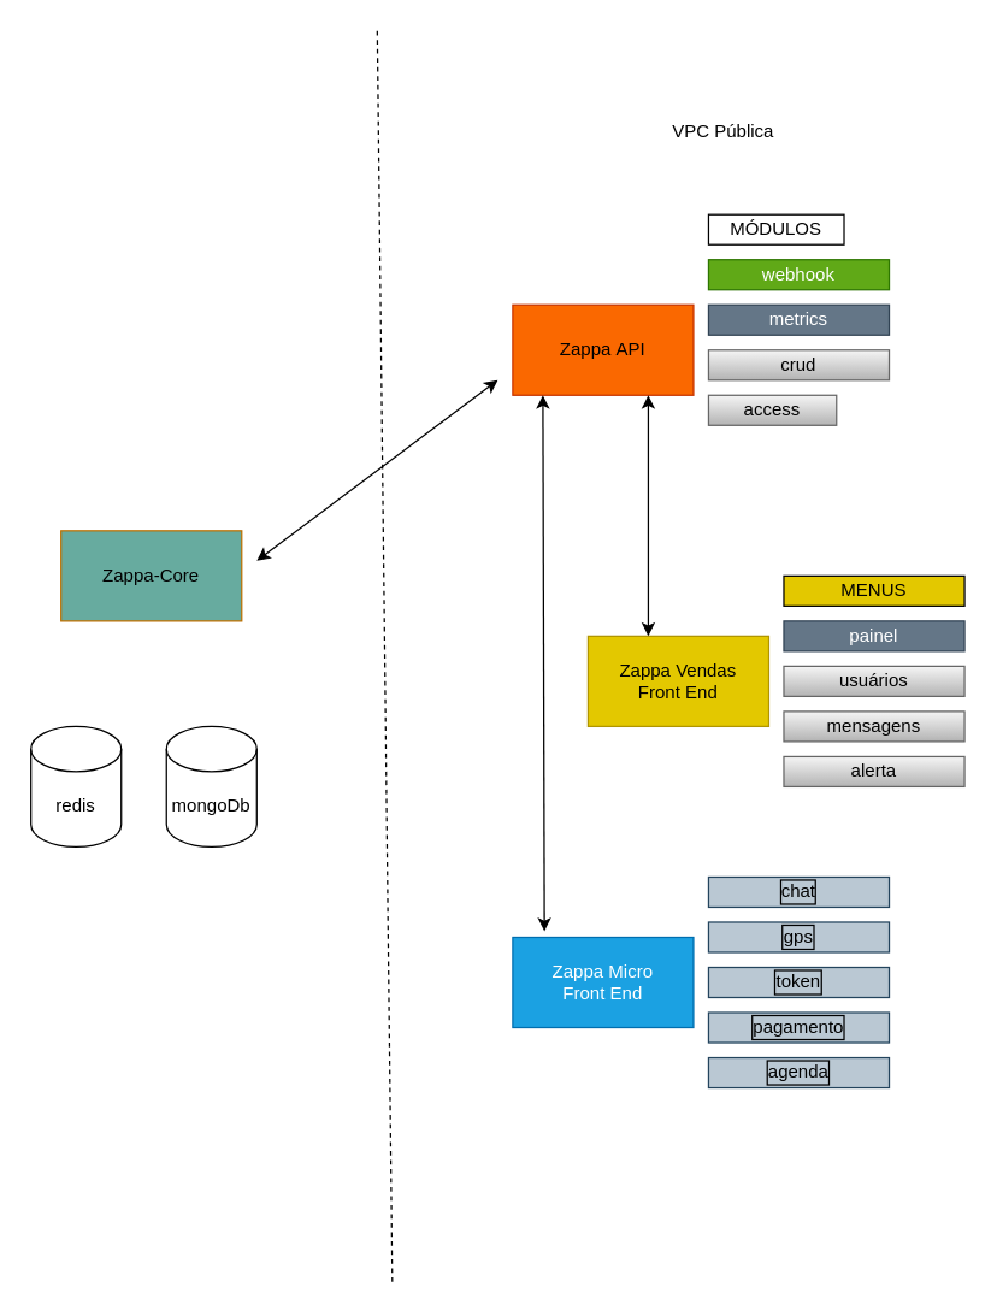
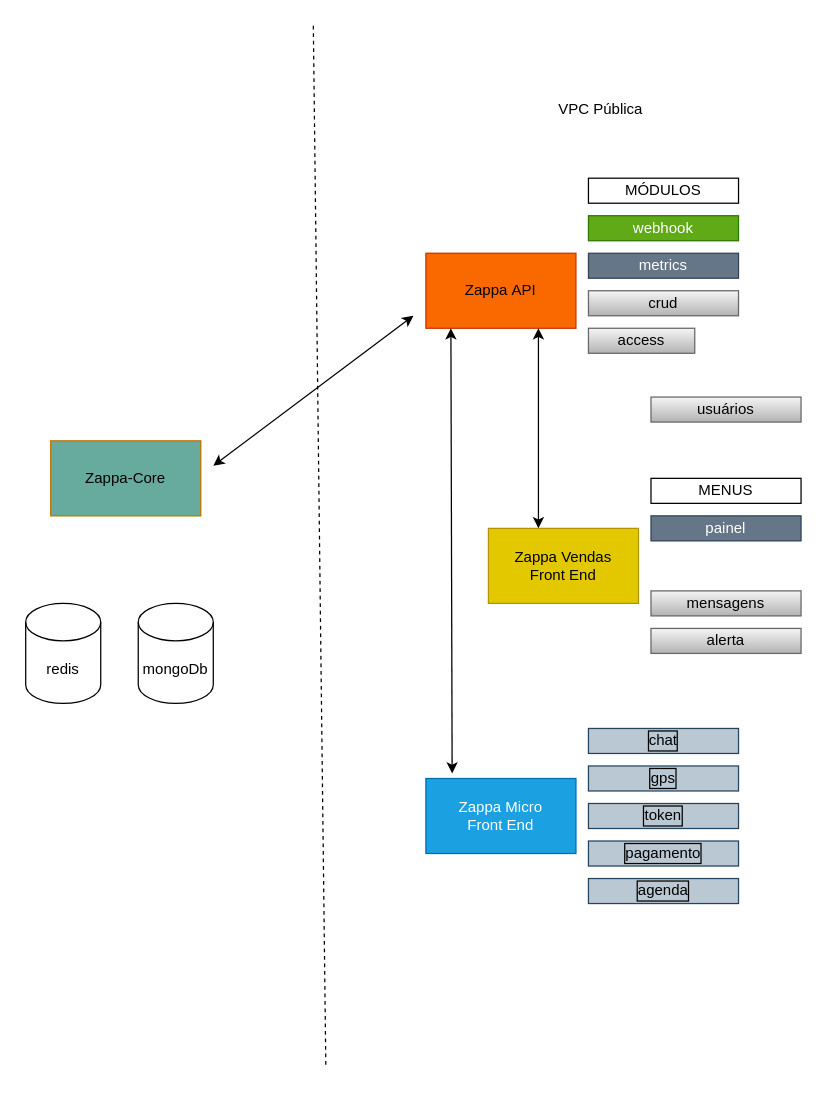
- <mxCell id="18" value="MÓDULOS" style="rounded=0;whiteSpace=wrap;html=1;" parent="1" vertex="1"><mxGeometry x="470" y="142" width="90" height="20" as="geometry" /></mxCell>
+ <mxCell id="18" value="MÓDULOS" style="rounded=0;whiteSpace=wrap;html=1;" parent="1" vertex="1"><mxGeometry x="470" y="142" width="120" height="20" as="geometry" /></mxCell>
- <mxCell id="24" value="MENUS" style="rounded=0;whiteSpace=wrap;html=1;fillColor=#e3c800;" vertex="1" parent="1"><mxGeometry x="520" y="382" width="120" height="20" as="geometry" /></mxCell>
+ <mxCell id="24" value="MENUS" style="rounded=0;whiteSpace=wrap;html=1;" vertex="1" parent="1"><mxGeometry x="520" y="382" width="120" height="20" as="geometry" /></mxCell>
- <mxCell id="23" value="usuários" style="rounded=0;whiteSpace=wrap;html=1;fillColor=#f5f5f5;strokeColor=#666666;gradientColor=#b3b3b3;fontColor=#000000;" vertex="1" parent="1"><mxGeometry x="520" y="442" width="120" height="20" as="geometry" /></mxCell>
+ <mxCell id="23" value="usuários" style="rounded=0;whiteSpace=wrap;html=1;fillColor=#f5f5f5;strokeColor=#666666;gradientColor=#b3b3b3;fontColor=#000000;" vertex="1" parent="1"><mxGeometry x="520" y="317" width="120" height="20" as="geometry" /></mxCell>
